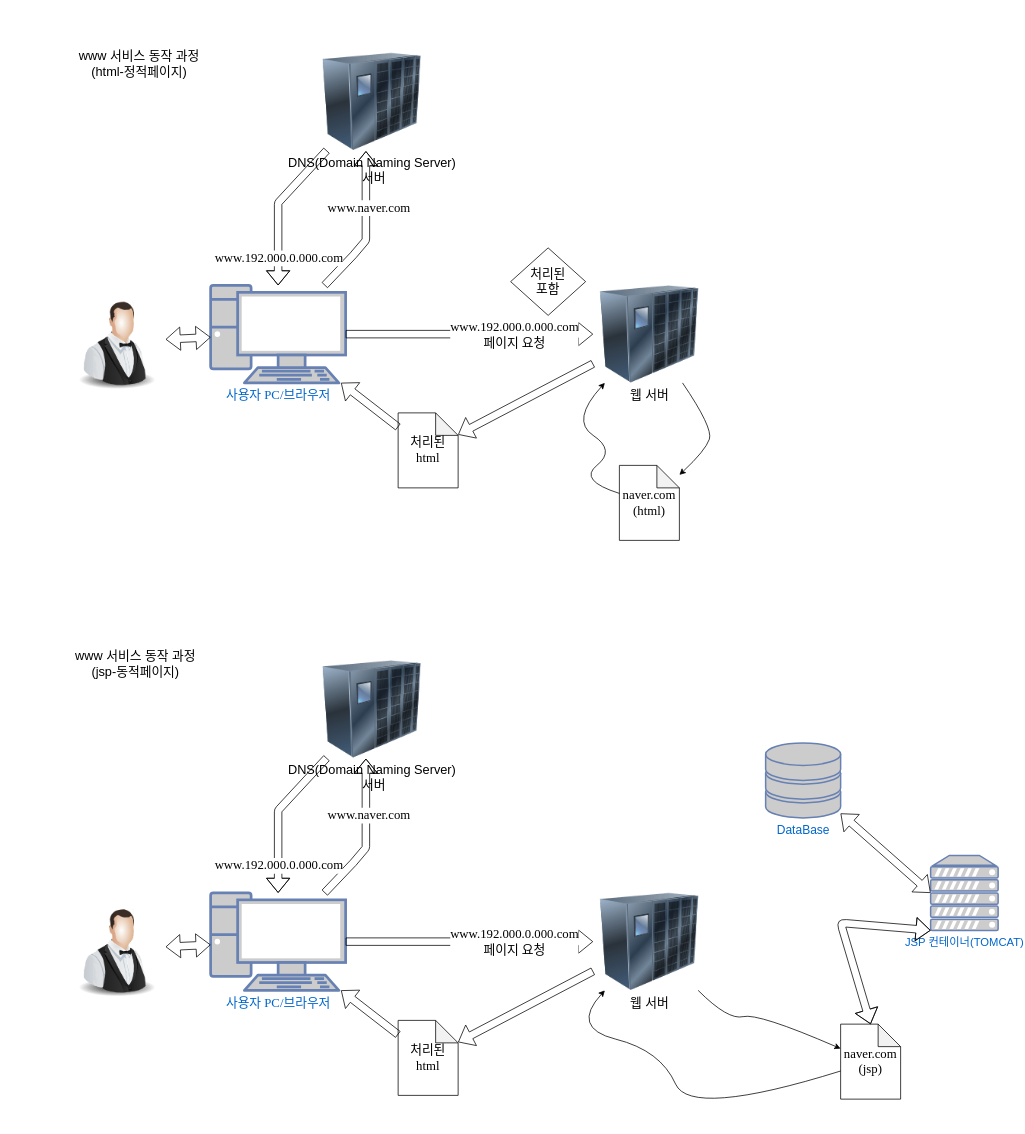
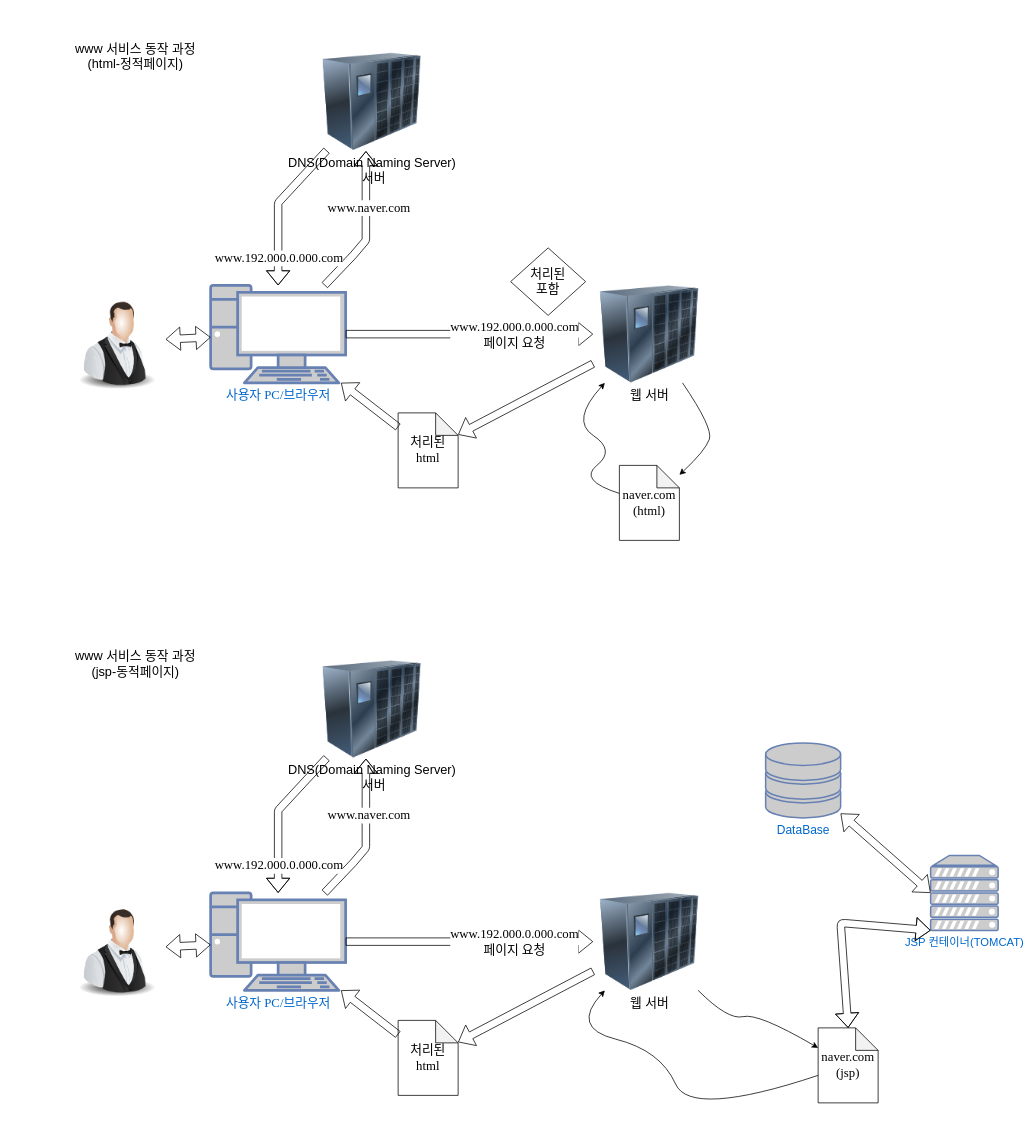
- <mxCell id="2" value="www 서비스 동작 과정&lt;br&gt;(html-정적페이지)" style="text;html=1;strokeColor=none;fillColor=none;align=center;verticalAlign=middle;whiteSpace=wrap;rounded=0;fontSize=17;" vertex="1" parent="1"><mxGeometry x="25" y="30" width="320" height="110" as="geometry" /></mxCell>
+ <mxCell id="2" value="www 서비스 동작 과정&lt;br&gt;(html-정적페이지)" style="text;html=1;strokeColor=none;fillColor=none;align=center;verticalAlign=middle;whiteSpace=wrap;rounded=0;fontSize=17;" vertex="1" parent="1"><mxGeometry x="20" y="20" width="320" height="110" as="geometry" /></mxCell>
- <mxCell id="32" value="naver.com&lt;br&gt;(jsp)" style="shape=note;whiteSpace=wrap;html=1;backgroundOutline=1;darkOpacity=0.05;fontFamily=Comic Sans MS;fontSize=17;" vertex="1" parent="1"><mxGeometry x="1120" y="1365" width="80" height="100" as="geometry" /></mxCell>
+ <mxCell id="32" value="naver.com&lt;br&gt;(jsp)" style="shape=note;whiteSpace=wrap;html=1;backgroundOutline=1;darkOpacity=0.05;fontFamily=Comic Sans MS;fontSize=17;" vertex="1" parent="1"><mxGeometry x="1090" y="1370" width="80" height="100" as="geometry" /></mxCell>
